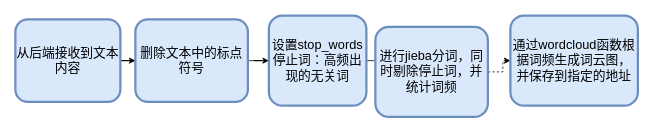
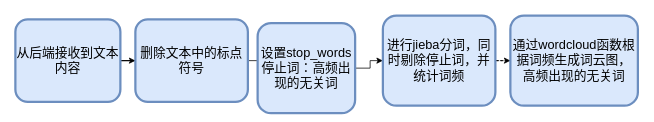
- <mxCell id="7" value="&lt;div&gt;&lt;span&gt;设置stop_words停止词：&lt;/span&gt;&lt;span&gt;高频出现的无关词&lt;/span&gt;&lt;/div&gt;" style="whiteSpace=wrap;html=1;fontSize=17;rounded=1;strokeWidth=3;align=center;fillColor=#dae8fc;strokeColor=#6c8ebf;direction=south;" parent="1" vertex="1"><mxGeometry x="358" y="20" width="130" height="120" as="geometry" /></mxCell>
+ <mxCell id="7" value="&lt;div&gt;&lt;span&gt;设置stop_words停止词：&lt;/span&gt;&lt;span&gt;高频出现的无关词&lt;/span&gt;&lt;/div&gt;" style="whiteSpace=wrap;html=1;fontSize=17;rounded=1;strokeWidth=3;align=center;fillColor=#dae8fc;strokeColor=#6c8ebf;direction=south;" parent="1" vertex="1"><mxGeometry x="343" y="30" width="130" height="120" as="geometry" /></mxCell>
- <mxCell id="10" value="通过wordcloud函数根据词频生成词云图，并保存到指定的地址" style="whiteSpace=wrap;html=1;fontSize=17;rounded=1;strokeWidth=3;fillColor=#dae8fc;strokeColor=#6c8ebf;direction=south;" parent="1" vertex="1"><mxGeometry x="680" y="20" width="170" height="120" as="geometry" /></mxCell>
+ <mxCell id="10" value="通过wordcloud函数根据词频生成词云图，高频出现的无关词" style="whiteSpace=wrap;html=1;fontSize=17;rounded=1;strokeWidth=3;fillColor=#dae8fc;strokeColor=#6c8ebf;direction=south;" parent="1" vertex="1"><mxGeometry x="680" y="20" width="170" height="120" as="geometry" /></mxCell>
- <mxCell id="9" value="进行jieba分词，同时剔除停止词，并统计词频" style="whiteSpace=wrap;html=1;fontSize=17;rounded=1;strokeWidth=3;fillColor=#dae8fc;strokeColor=#6c8ebf;direction=south;" parent="1" vertex="1"><mxGeometry x="500" y="35" width="150" height="120" as="geometry" /></mxCell>
+ <mxCell id="9" value="进行jieba分词，同时剔除停止词，并统计词频" style="whiteSpace=wrap;html=1;fontSize=17;rounded=1;strokeWidth=3;fillColor=#dae8fc;strokeColor=#6c8ebf;direction=south;" parent="1" vertex="1"><mxGeometry x="510" y="20" width="150" height="120" as="geometry" /></mxCell>
